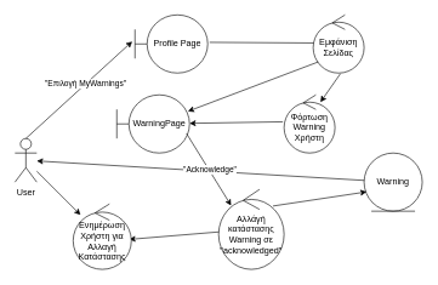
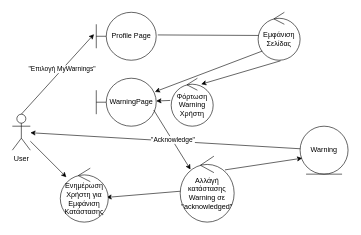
- <mxCell id="3" value="Profile Page" style="shape=umlBoundary;whiteSpace=wrap;html=1;" vertex="1" parent="1"><mxGeometry x="185" y="20" width="100" height="80" as="geometry" /></mxCell>
+ <mxCell id="3" value="Profile Page" style="shape=umlBoundary;whiteSpace=wrap;html=1;" vertex="1" parent="1"><mxGeometry x="160" y="20" width="100" height="80" as="geometry" /></mxCell>
- <mxCell id="19" value="Φόρτωση Warning Χρήστη" style="ellipse;shape=umlControl;whiteSpace=wrap;html=1;" vertex="1" parent="1"><mxGeometry x="390" y="130" width="70" height="80" as="geometry" /></mxCell>
+ <mxCell id="19" value="Φόρτωση Warning Χρήστη" style="ellipse;shape=umlControl;whiteSpace=wrap;html=1;" vertex="1" parent="1"><mxGeometry x="285" y="130" width="70" height="80" as="geometry" /></mxCell>
- <mxCell id="18" value="Ενημέρωση Χρήστη για Αλλαγή Κατάστασης" style="ellipse;shape=umlControl;whiteSpace=wrap;html=1;" vertex="1" parent="1"><mxGeometry x="100" y="280" width="80" height="90" as="geometry" /></mxCell>
+ <mxCell id="18" value="Ενημέρωση Χρήστη για Εμφάνιση Κατάστασης" style="ellipse;shape=umlControl;whiteSpace=wrap;html=1;" vertex="1" parent="1"><mxGeometry x="100" y="280" width="80" height="90" as="geometry" /></mxCell>
